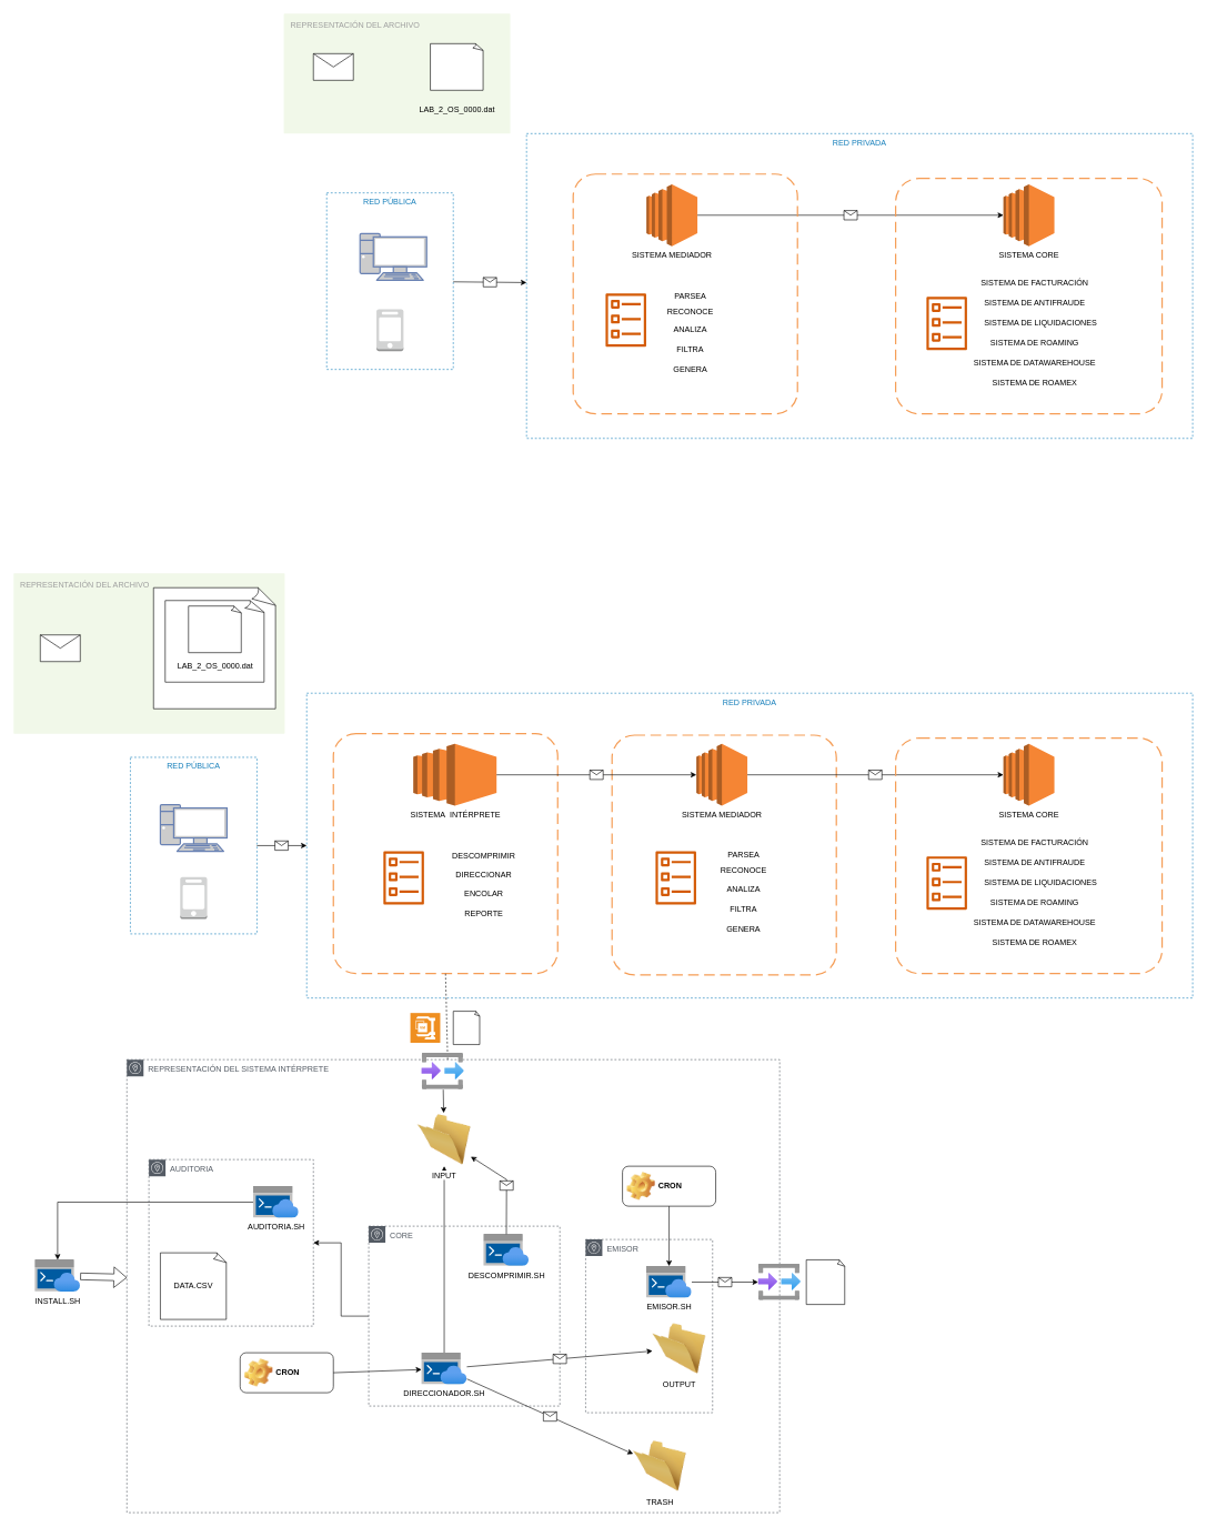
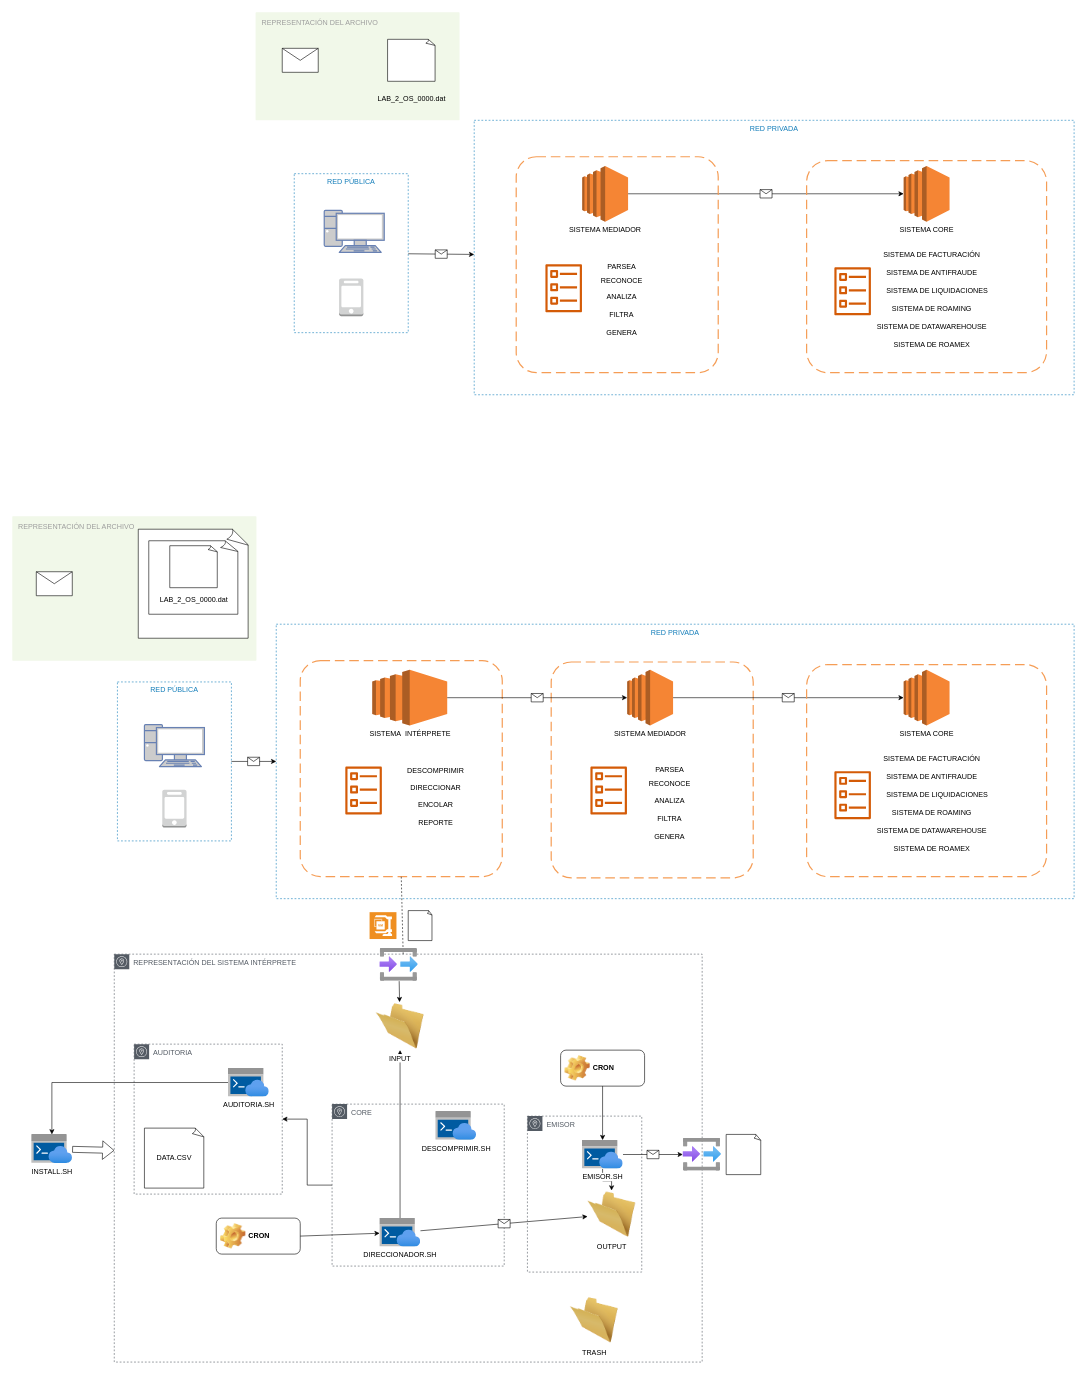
- <mxCell id="98" value="" style="endArrow=classic;html=1;rounded=0;" parent="1" source="81" target="93" edge="1"><mxGeometry relative="1" as="geometry"><mxPoint x="960" y="1960" as="sourcePoint" /><mxPoint x="1060" y="1960" as="targetPoint" /><Array as="points"><mxPoint x="760" y="1770" /></Array></mxGeometry></mxCell>
- <mxCell id="99" value="" style="shape=message;html=1;outlineConnect=0;" parent="98" vertex="1"><mxGeometry width="20" height="14" relative="1" as="geometry"><mxPoint x="-10" y="-7" as="offset" /></mxGeometry></mxCell>
+ <mxCell id="86" style="edgeStyle=orthogonalEdgeStyle;rounded=0;orthogonalLoop=1;jettySize=auto;html=1;" parent="1" source="87" target="83" edge="1"><mxGeometry relative="1" as="geometry" /></mxCell>
- <mxCell id="102" value="" style="endArrow=classic;html=1;rounded=0;" parent="1" source="82" target="97" edge="1"><mxGeometry relative="1" as="geometry"><mxPoint x="960" y="2040" as="sourcePoint" /><mxPoint x="1060" y="2040" as="targetPoint" /></mxGeometry></mxCell>
- <mxCell id="103" value="" style="shape=message;html=1;outlineConnect=0;" parent="102" vertex="1"><mxGeometry width="20" height="14" relative="1" as="geometry"><mxPoint x="-10" y="-7" as="offset" /></mxGeometry></mxCell>
